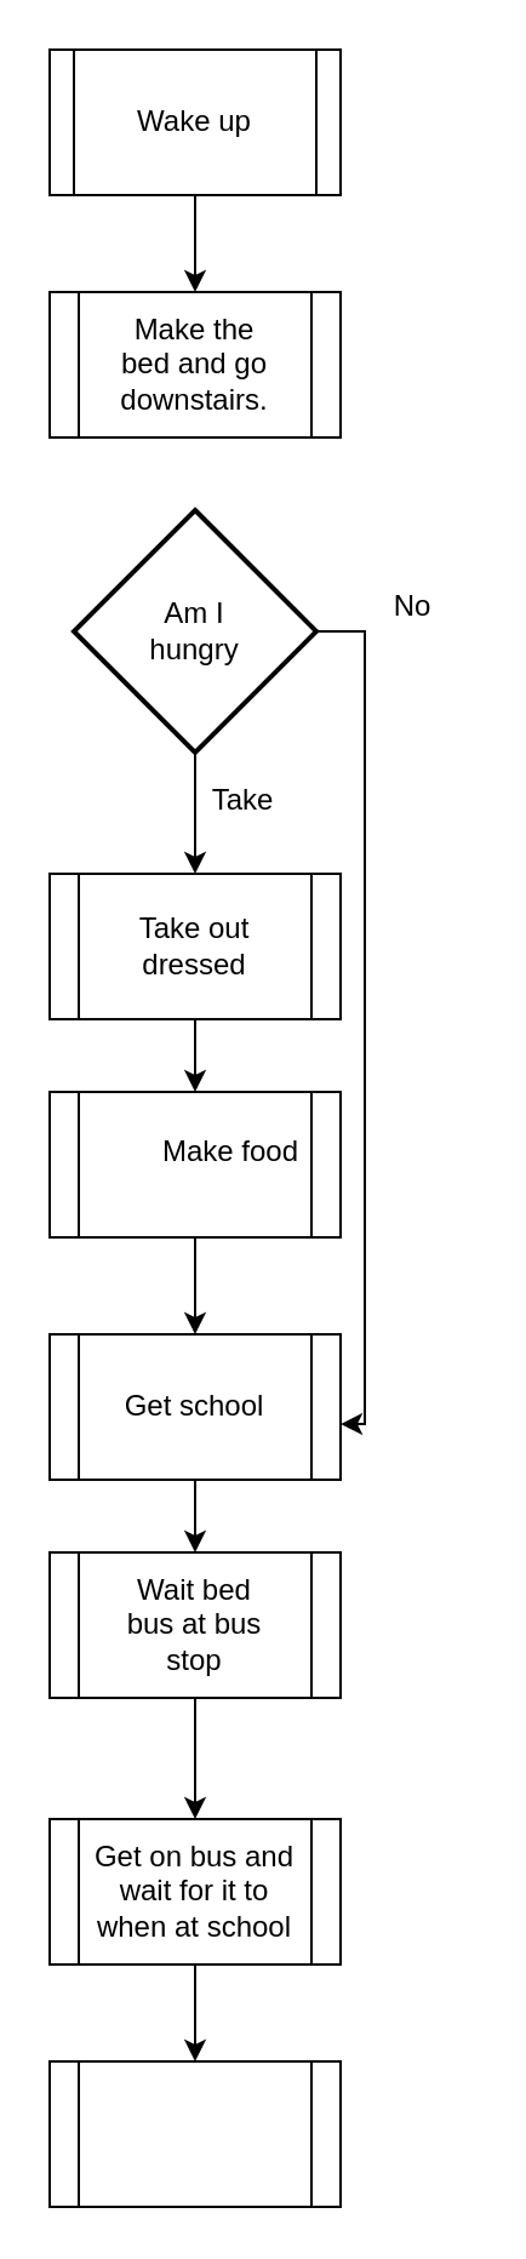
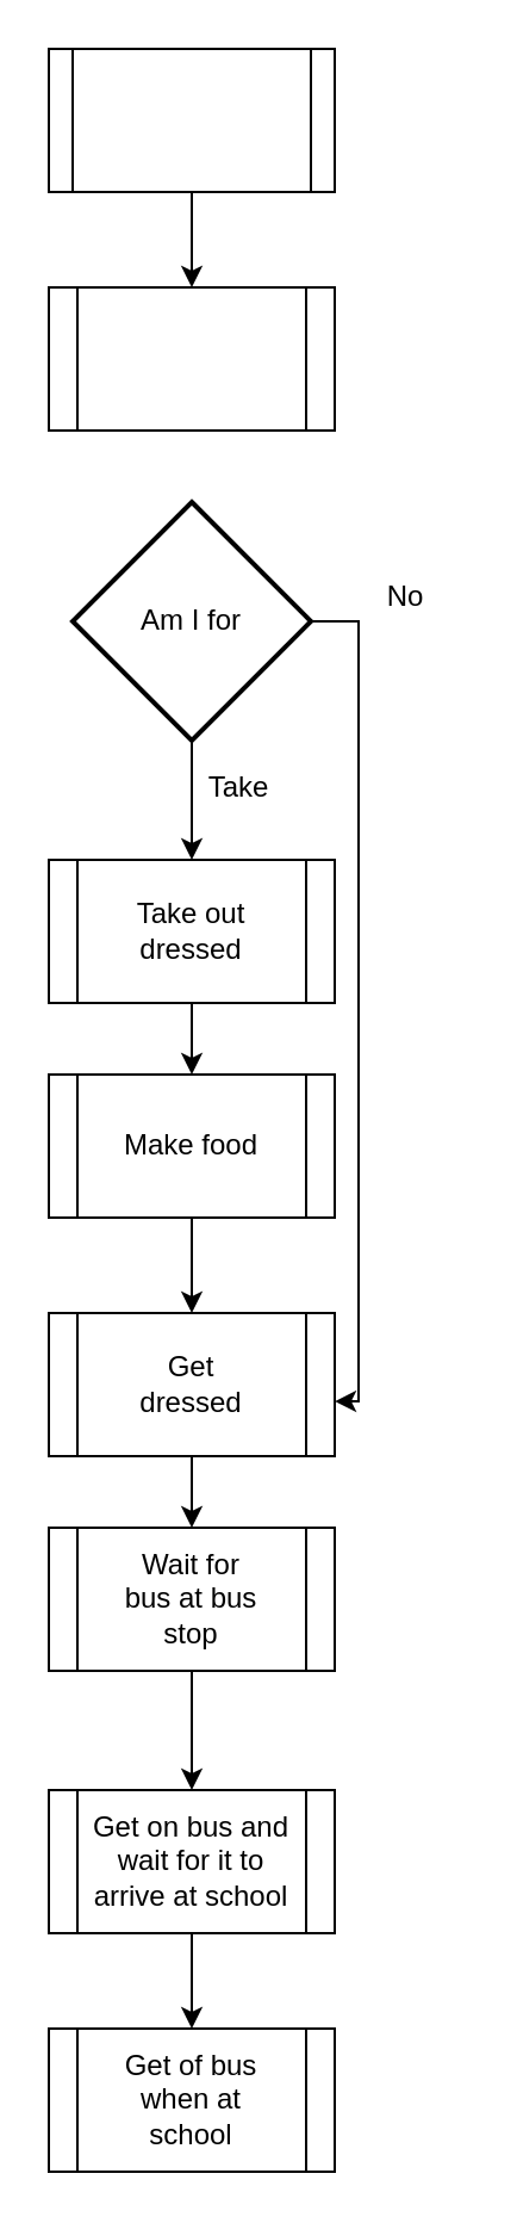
- <mxCell id="3" value="Wake up" style="text;html=1;align=center;verticalAlign=middle;whiteSpace=wrap;rounded=0;" vertex="1" parent="1"><mxGeometry x="50" y="35" width="60" height="30" as="geometry" /></mxCell>
- <mxCell id="5" value="Make the bed and go downstairs." style="text;html=1;align=center;verticalAlign=middle;whiteSpace=wrap;rounded=0;" vertex="1" parent="1"><mxGeometry x="50" y="135" width="60" height="30" as="geometry" /></mxCell>
- <mxCell id="9" value="Am I hungry" style="text;html=1;align=center;verticalAlign=middle;whiteSpace=wrap;rounded=0;" vertex="1" parent="1"><mxGeometry x="50" y="245" width="60" height="30" as="geometry" /></mxCell>
+ <mxCell id="9" value="Am I for" style="text;html=1;align=center;verticalAlign=middle;whiteSpace=wrap;rounded=0;" vertex="1" parent="1"><mxGeometry x="50" y="245" width="60" height="30" as="geometry" /></mxCell>
- <mxCell id="15" value="Make food" style="text;html=1;align=center;verticalAlign=middle;whiteSpace=wrap;rounded=0;" vertex="1" parent="1"><mxGeometry x="65" y="460" width="60" height="30" as="geometry" /></mxCell>
+ <mxCell id="15" value="Make food" style="text;html=1;align=center;verticalAlign=middle;whiteSpace=wrap;rounded=0;" vertex="1" parent="1"><mxGeometry x="50" y="465" width="60" height="30" as="geometry" /></mxCell>
- <mxCell id="20" value="Get school" style="text;html=1;align=center;verticalAlign=middle;whiteSpace=wrap;rounded=0;" vertex="1" parent="1"><mxGeometry x="50" y="565" width="60" height="30" as="geometry" /></mxCell>
+ <mxCell id="20" value="Get dressed" style="text;html=1;align=center;verticalAlign=middle;whiteSpace=wrap;rounded=0;" vertex="1" parent="1"><mxGeometry x="50" y="565" width="60" height="30" as="geometry" /></mxCell>
- <mxCell id="22" value="Wait bed bus at bus stop" style="text;html=1;align=center;verticalAlign=middle;whiteSpace=wrap;rounded=0;" vertex="1" parent="1"><mxGeometry x="50" y="655" width="60" height="30" as="geometry" /></mxCell>
+ <mxCell id="22" value="Wait for bus at bus stop" style="text;html=1;align=center;verticalAlign=middle;whiteSpace=wrap;rounded=0;" vertex="1" parent="1"><mxGeometry x="50" y="655" width="60" height="30" as="geometry" /></mxCell>
- <mxCell id="24" value="Get on bus and wait for it to when at school" style="text;html=1;align=center;verticalAlign=middle;whiteSpace=wrap;rounded=0;" vertex="1" parent="1"><mxGeometry x="35" y="765" width="90" height="30" as="geometry" /></mxCell>
+ <mxCell id="24" value="Get on bus and wait for it to arrive at school" style="text;html=1;align=center;verticalAlign=middle;whiteSpace=wrap;rounded=0;" vertex="1" parent="1"><mxGeometry x="35" y="765" width="90" height="30" as="geometry" /></mxCell>
+ <mxCell id="28" value="Get of bus when at school" style="text;html=1;align=center;verticalAlign=middle;whiteSpace=wrap;rounded=0;" vertex="1" parent="1"><mxGeometry x="50" y="865" width="60" height="30" as="geometry" /></mxCell>
